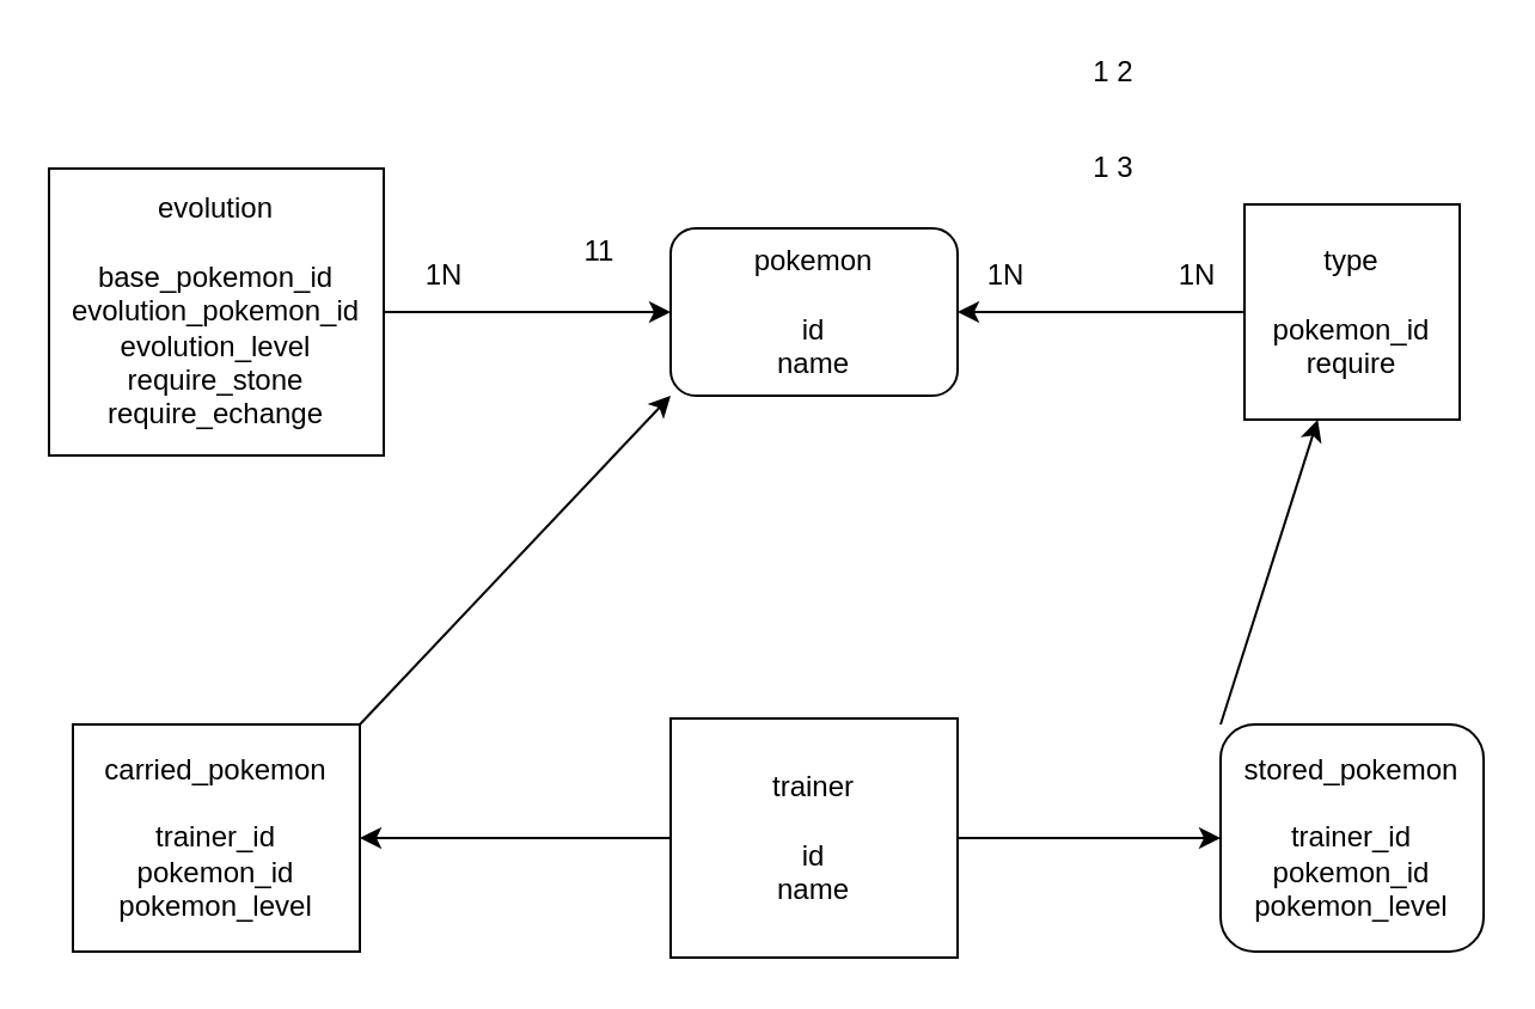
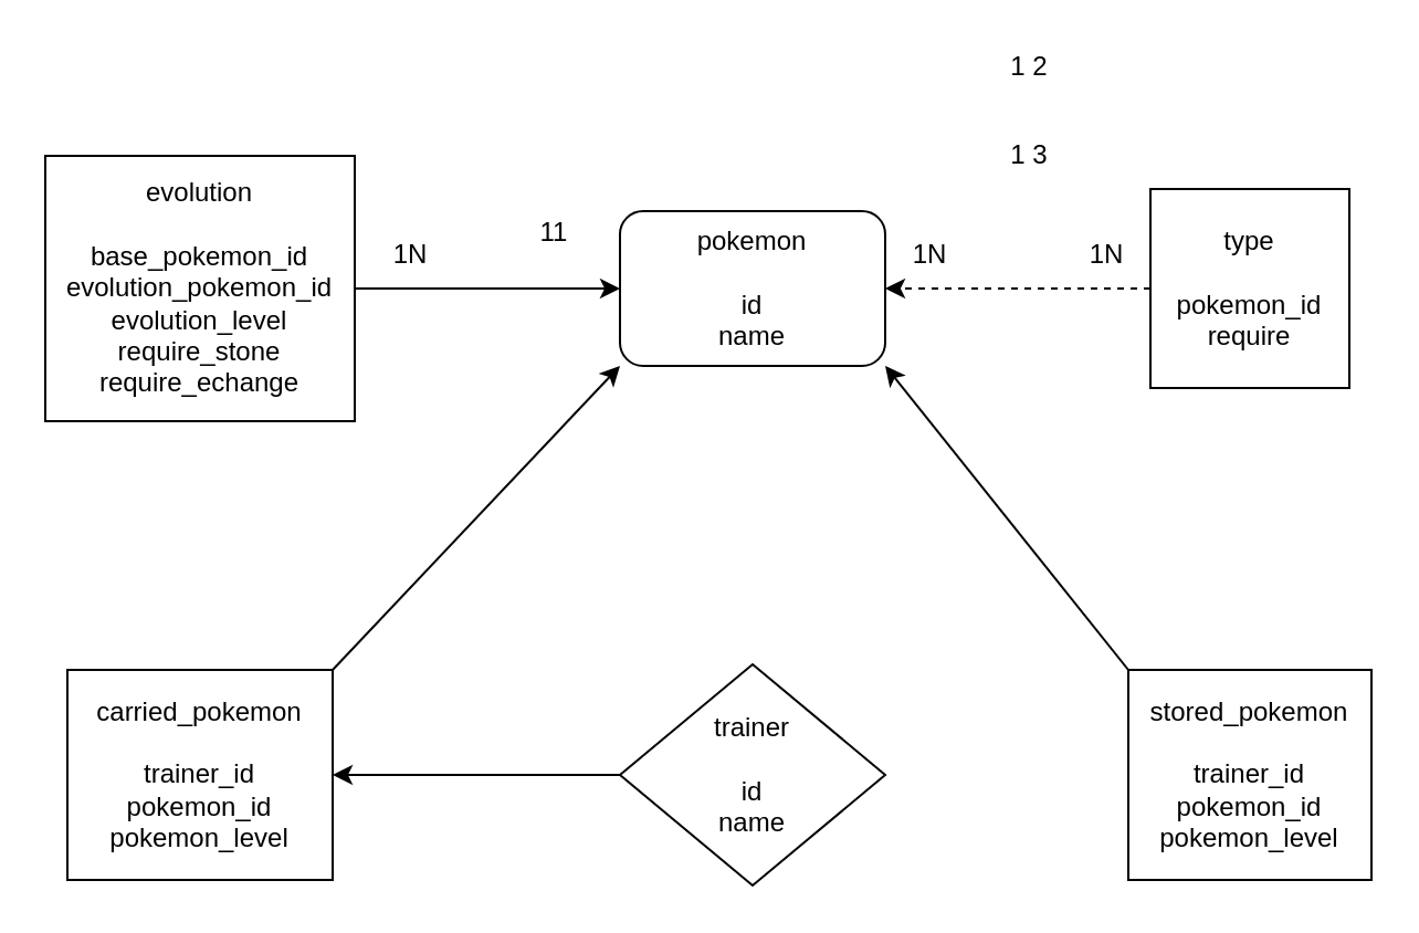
- <mxCell id="6" style="edgeStyle=none;html=1;exitX=0;exitY=0.5;exitDx=0;exitDy=0;entryX=1;entryY=0.5;entryDx=0;entryDy=0;" edge="1" parent="1" source="7" target="2"><mxGeometry relative="1" as="geometry" /></mxCell>
+ <mxCell id="6" style="edgeStyle=none;html=1;exitX=0;exitY=0.5;exitDx=0;exitDy=0;entryX=1;entryY=0.5;entryDx=0;entryDy=0;dashed=1;" edge="1" parent="1" source="7" target="2"><mxGeometry relative="1" as="geometry" /></mxCell>
- <mxCell id="8" style="edgeStyle=none;html=1;exitX=0;exitY=0;exitDx=0;exitDy=0;" edge="1" parent="1" source="9" target="7"><mxGeometry relative="1" as="geometry" /></mxCell>
+ <mxCell id="8" style="edgeStyle=none;html=1;exitX=0;exitY=0;exitDx=0;exitDy=0;entryX=1;entryY=1;entryDx=0;entryDy=0;" edge="1" parent="1" source="9" target="2"><mxGeometry relative="1" as="geometry" /></mxCell>
- <mxCell id="5" value="trainer&lt;br&gt;&lt;br&gt;id&lt;br&gt;name" style="whiteSpace=wrap;html=1;" vertex="1" parent="1"><mxGeometry x="280" y="300" width="120" height="100" as="geometry" /></mxCell>
+ <mxCell id="5" value="trainer&lt;br&gt;&lt;br&gt;id&lt;br&gt;name" style="rhombus;whiteSpace=wrap;html=1;" vertex="1" parent="1"><mxGeometry x="280" y="300" width="120" height="100" as="geometry" /></mxCell>
- <mxCell id="3" style="edgeStyle=none;html=1;exitX=1;exitY=0.5;exitDx=0;exitDy=0;entryX=0;entryY=0.5;entryDx=0;entryDy=0;" edge="1" parent="1" source="5" target="9"><mxGeometry relative="1" as="geometry" /></mxCell>
- <mxCell id="9" value="stored_pokemon&lt;br&gt;&lt;br&gt;trainer_id&lt;br&gt;pokemon_id&lt;br&gt;pokemon_level" style="whiteSpace=wrap;html=1;rounded=1;" vertex="1" parent="1"><mxGeometry x="510" y="302.5" width="110" height="95" as="geometry" /></mxCell>
+ <mxCell id="9" value="stored_pokemon&lt;br&gt;&lt;br&gt;trainer_id&lt;br&gt;pokemon_id&lt;br&gt;pokemon_level" style="whiteSpace=wrap;html=1;" vertex="1" parent="1"><mxGeometry x="510" y="302.5" width="110" height="95" as="geometry" /></mxCell>
